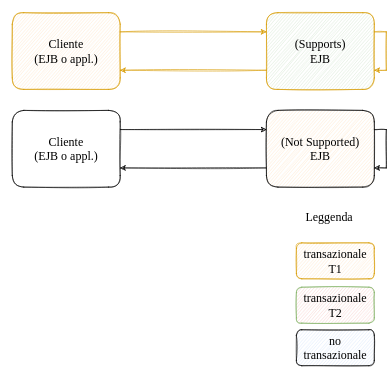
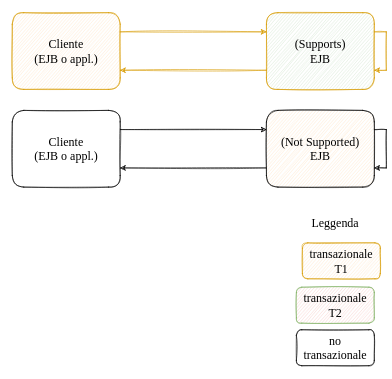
- <mxCell id="9" value="Leggenda" style="text;html=1;strokeColor=none;fillColor=none;align=center;verticalAlign=middle;whiteSpace=wrap;rounded=0;sketch=1;fontFamily=Architects Daughter;fontSource=https%3A%2F%2Ffonts.googleapis.com%2Fcss%3Ffamily%3DArchitects%2BDaughter;fontSize=20;" parent="1" vertex="1"><mxGeometry x="519" y="345" width="60" height="30" as="geometry" /></mxCell>
+ <mxCell id="9" value="Leggenda" style="text;html=1;strokeColor=none;fillColor=none;align=center;verticalAlign=middle;whiteSpace=wrap;rounded=0;sketch=1;fontFamily=Architects Daughter;fontSource=https%3A%2F%2Ffonts.googleapis.com%2Fcss%3Ffamily%3DArchitects%2BDaughter;fontSize=20;" parent="1" vertex="1"><mxGeometry x="529" y="355" width="60" height="30" as="geometry" /></mxCell>
- <mxCell id="6" value="transazionale T1" style="rounded=1;whiteSpace=wrap;html=1;sketch=1;fontSize=20;fontFamily=Architects Daughter;fontSource=https%3A%2F%2Ffonts.googleapis.com%2Fcss%3Ffamily%3DArchitects%2BDaughter;fillColor=#ffe6cc;strokeColor=#d79b00;" parent="1" vertex="1"><mxGeometry x="494" y="404" width="130" height="60" as="geometry" /></mxCell>
+ <mxCell id="6" value="transazionale T1" style="rounded=1;whiteSpace=wrap;html=1;sketch=1;fontSize=20;fontFamily=Architects Daughter;fontSource=https%3A%2F%2Ffonts.googleapis.com%2Fcss%3Ffamily%3DArchitects%2BDaughter;fillColor=#ffe6cc;strokeColor=#d79b00;" parent="1" vertex="1"><mxGeometry x="504" y="404" width="130" height="60" as="geometry" /></mxCell>
- <mxCell id="8" value="no transazionale" style="rounded=1;whiteSpace=wrap;html=1;sketch=1;fontSize=20;fontFamily=Architects Daughter;fontSource=https%3A%2F%2Ffonts.googleapis.com%2Fcss%3Ffamily%3DArchitects%2BDaughter;fillColor=#dae8fc;" parent="1" vertex="1"><mxGeometry x="494" y="549" width="130" height="60" as="geometry" /></mxCell>
+ <mxCell id="8" value="no transazionale" style="rounded=1;whiteSpace=wrap;html=1;sketch=1;fontSize=20;fontFamily=Architects Daughter;fontSource=https%3A%2F%2Ffonts.googleapis.com%2Fcss%3Ffamily%3DArchitects%2BDaughter;" parent="1" vertex="1"><mxGeometry x="494" y="549" width="130" height="60" as="geometry" /></mxCell>
